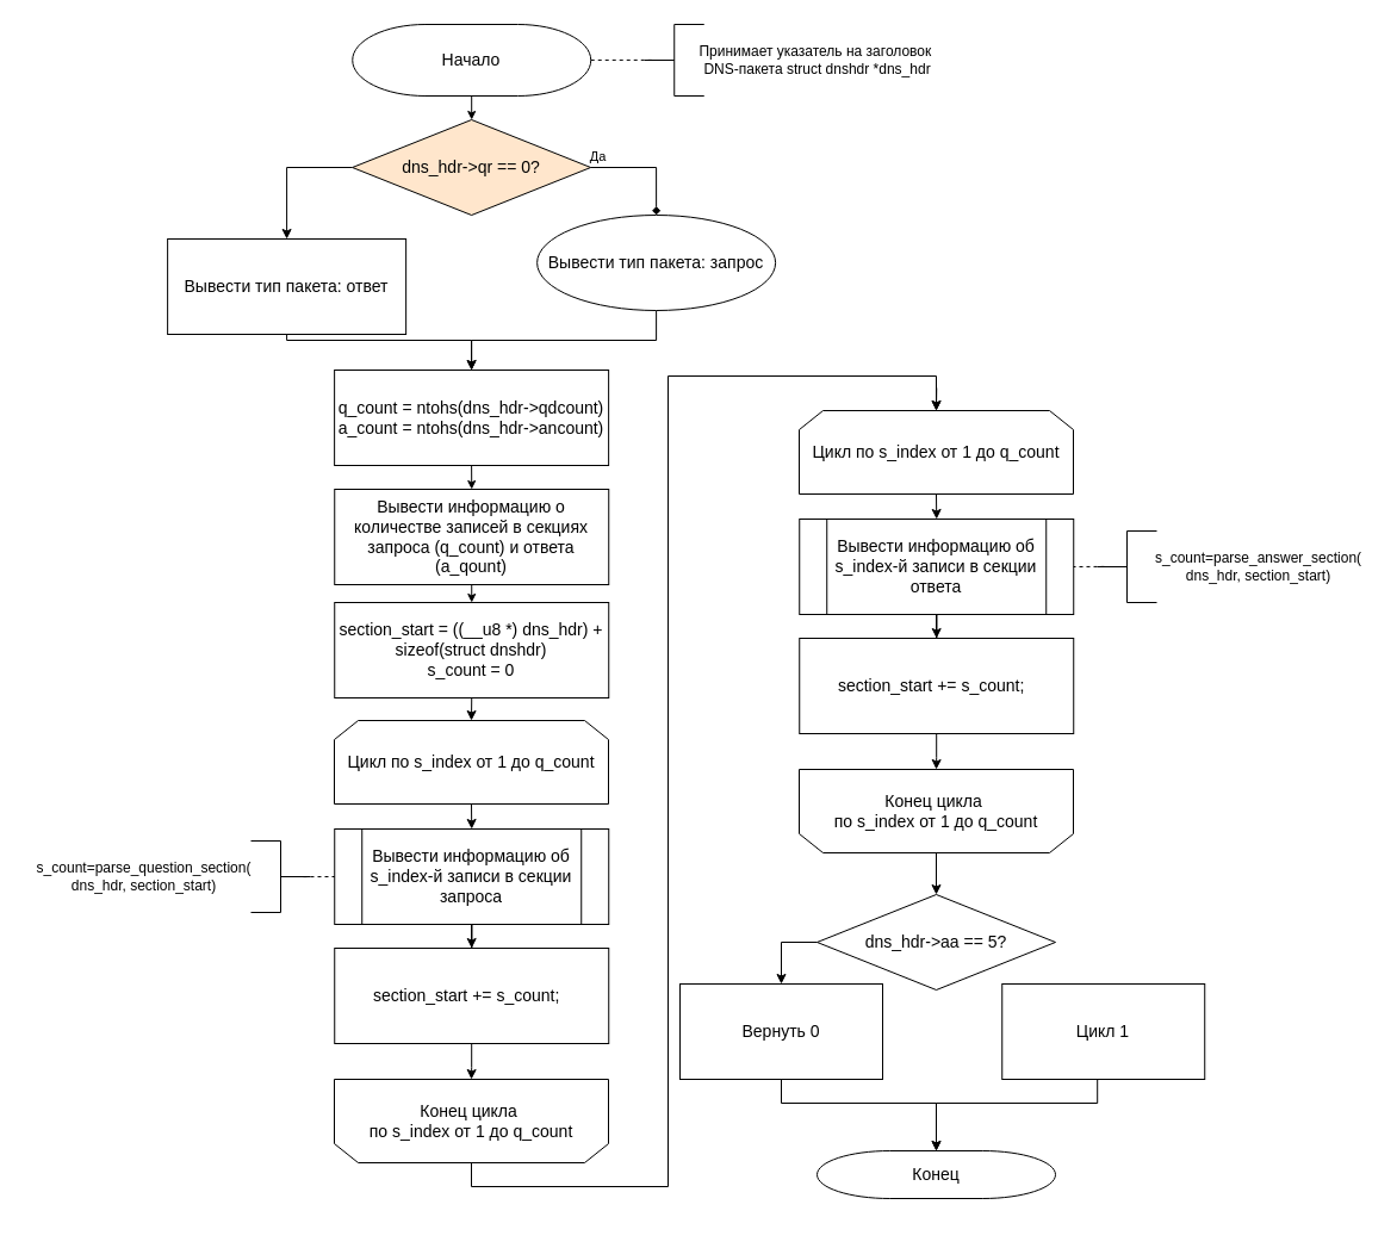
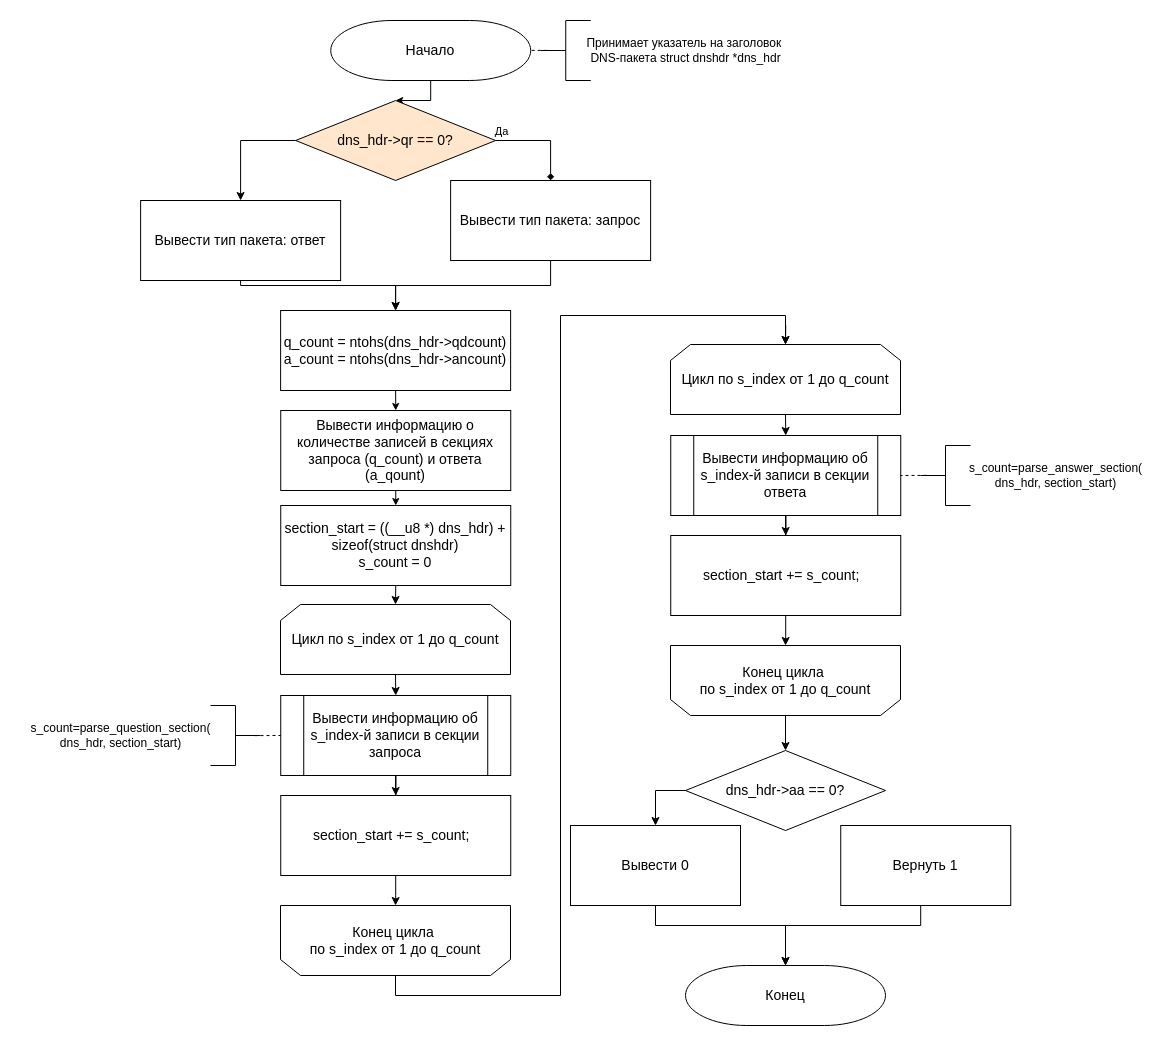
- <mxCell id="3" value="Начало" style="strokeWidth=1;shape=mxgraph.flowchart.terminator;whiteSpace=wrap;fontFamily=Helvetica;fontSize=14;fontStyle=0" parent="1" vertex="1"><mxGeometry x="295.24" y="20" width="200" height="60" as="geometry" /></mxCell>
+ <mxCell id="3" value="Начало" style="strokeWidth=1;shape=mxgraph.flowchart.terminator;whiteSpace=wrap;fontFamily=Helvetica;fontSize=14;fontStyle=0" parent="1" vertex="1"><mxGeometry x="330.24" y="20" width="200" height="60" as="geometry" /></mxCell>
- <mxCell id="12" value="Вывести тип пакета: запрос" style="ellipse;whiteSpace=wrap;strokeWidth=1;fontFamily=Helvetica;fontSize=14;fontStyle=0;" parent="1" vertex="1"><mxGeometry x="450.12" y="180" width="200" height="80" as="geometry" /></mxCell>
+ <mxCell id="12" value="Вывести тип пакета: запрос" style="rounded=0;whiteSpace=wrap;strokeWidth=1;fontFamily=Helvetica;fontSize=14;fontStyle=0" parent="1" vertex="1"><mxGeometry x="450.12" y="180" width="200" height="80" as="geometry" /></mxCell>
- <mxCell id="45" value="dns_hdr-&gt;aa == 5?" style="rhombus;whiteSpace=wrap;strokeWidth=1;fontFamily=Helvetica;fontSize=14;fontStyle=0" parent="1" vertex="1"><mxGeometry x="685" y="750" width="200" height="80" as="geometry" /></mxCell>
+ <mxCell id="45" value="dns_hdr-&gt;aa == 0?" style="rhombus;whiteSpace=wrap;strokeWidth=1;fontFamily=Helvetica;fontSize=14;fontStyle=0" parent="1" vertex="1"><mxGeometry x="685" y="750" width="200" height="80" as="geometry" /></mxCell>
- <mxCell id="50" value="Вернуть 0" style="rounded=0;whiteSpace=wrap;strokeWidth=1;fontFamily=Helvetica;fontSize=14;fontStyle=0" parent="1" vertex="1"><mxGeometry x="570" y="825" width="170" height="80" as="geometry" /></mxCell>
+ <mxCell id="50" value="Вывести 0" style="rounded=0;whiteSpace=wrap;strokeWidth=1;fontFamily=Helvetica;fontSize=14;fontStyle=0" parent="1" vertex="1"><mxGeometry x="570" y="825" width="170" height="80" as="geometry" /></mxCell>
- <mxCell id="48" value="Цикл 1" style="rounded=0;whiteSpace=wrap;strokeWidth=1;fontFamily=Helvetica;fontSize=14;fontStyle=0" parent="1" vertex="1"><mxGeometry x="840.24" y="825" width="170" height="80" as="geometry" /></mxCell>
+ <mxCell id="48" value="Вернуть 1" style="rounded=0;whiteSpace=wrap;strokeWidth=1;fontFamily=Helvetica;fontSize=14;fontStyle=0" parent="1" vertex="1"><mxGeometry x="840.24" y="825" width="170" height="80" as="geometry" /></mxCell>
- <mxCell id="43" value="Конец" style="strokeWidth=1;shape=mxgraph.flowchart.terminator;whiteSpace=wrap;fontFamily=Helvetica;fontSize=14;fontStyle=0" parent="1" vertex="1"><mxGeometry x="685" y="965" width="200" height="40" as="geometry" /></mxCell>
+ <mxCell id="43" value="Конец" style="strokeWidth=1;shape=mxgraph.flowchart.terminator;whiteSpace=wrap;fontFamily=Helvetica;fontSize=14;fontStyle=0" parent="1" vertex="1"><mxGeometry x="685" y="965" width="200" height="60" as="geometry" /></mxCell>
